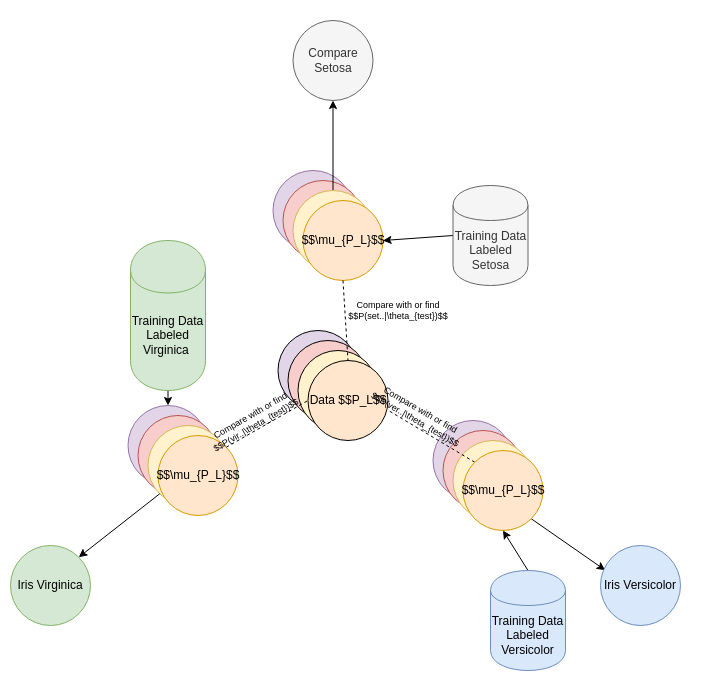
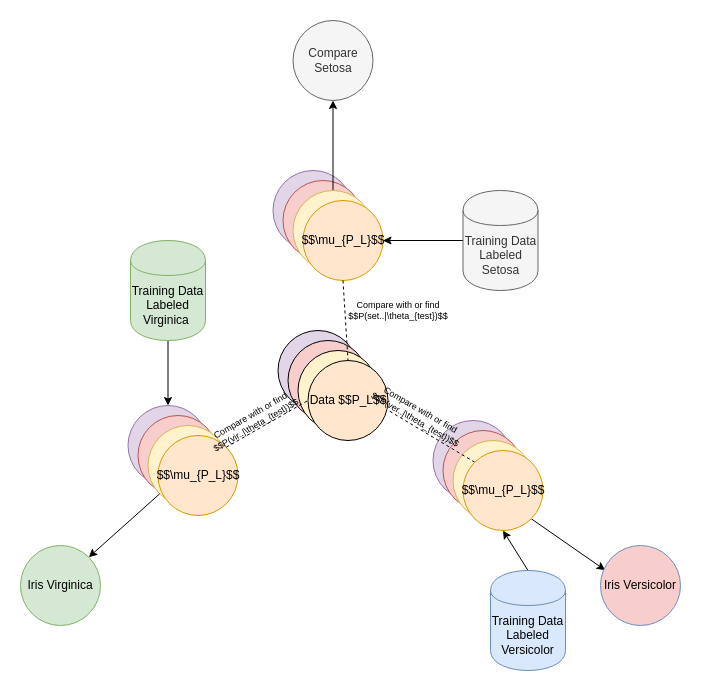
- <mxCell id="28" value="Training Data Labeled Setosa" style="shape=cylinder;whiteSpace=wrap;html=1;boundedLbl=1;backgroundOutline=1;strokeColor=#666666;fillColor=#f5f5f5;fontColor=#333333;" vertex="1" parent="1"><mxGeometry x="452.5" y="185" width="75" height="100" as="geometry" /></mxCell>
+ <mxCell id="28" value="Training Data Labeled Setosa" style="shape=cylinder;whiteSpace=wrap;html=1;boundedLbl=1;backgroundOutline=1;strokeColor=#666666;fillColor=#f5f5f5;fontColor=#333333;" vertex="1" parent="1"><mxGeometry x="462.5" y="190" width="75" height="100" as="geometry" /></mxCell>
- <mxCell id="32" value="Training Data Labeled Virginica&amp;nbsp;" style="shape=cylinder;whiteSpace=wrap;html=1;boundedLbl=1;backgroundOutline=1;strokeColor=#82b366;fillColor=#d5e8d4;" vertex="1" parent="1"><mxGeometry x="130" y="240" width="75" height="150" as="geometry" /></mxCell>
+ <mxCell id="32" value="Training Data Labeled Virginica&amp;nbsp;" style="shape=cylinder;whiteSpace=wrap;html=1;boundedLbl=1;backgroundOutline=1;strokeColor=#82b366;fillColor=#d5e8d4;" vertex="1" parent="1"><mxGeometry x="130" y="240" width="75" height="100" as="geometry" /></mxCell>
- <mxCell id="24" value="Iris Virginica" style="ellipse;whiteSpace=wrap;html=1;aspect=fixed;fillColor=#d5e8d4;strokeColor=#82b366;" vertex="1" parent="1"><mxGeometry x="10" y="545" width="80" height="80" as="geometry" /></mxCell>
+ <mxCell id="24" value="Iris Virginica" style="ellipse;whiteSpace=wrap;html=1;aspect=fixed;fillColor=#d5e8d4;strokeColor=#82b366;" vertex="1" parent="1"><mxGeometry x="20" y="545" width="80" height="80" as="geometry" /></mxCell>
- <mxCell id="23" value="Iris Versicolor" style="ellipse;whiteSpace=wrap;html=1;aspect=fixed;fillColor=#dae8fc;strokeColor=#6c8ebf;" vertex="1" parent="1"><mxGeometry x="600" y="545" width="80" height="80" as="geometry" /></mxCell>
+ <mxCell id="23" value="Iris Versicolor" style="ellipse;whiteSpace=wrap;html=1;aspect=fixed;fillColor=#f8cecc;strokeColor=#6c8ebf;" vertex="1" parent="1"><mxGeometry x="600" y="545" width="80" height="80" as="geometry" /></mxCell>
